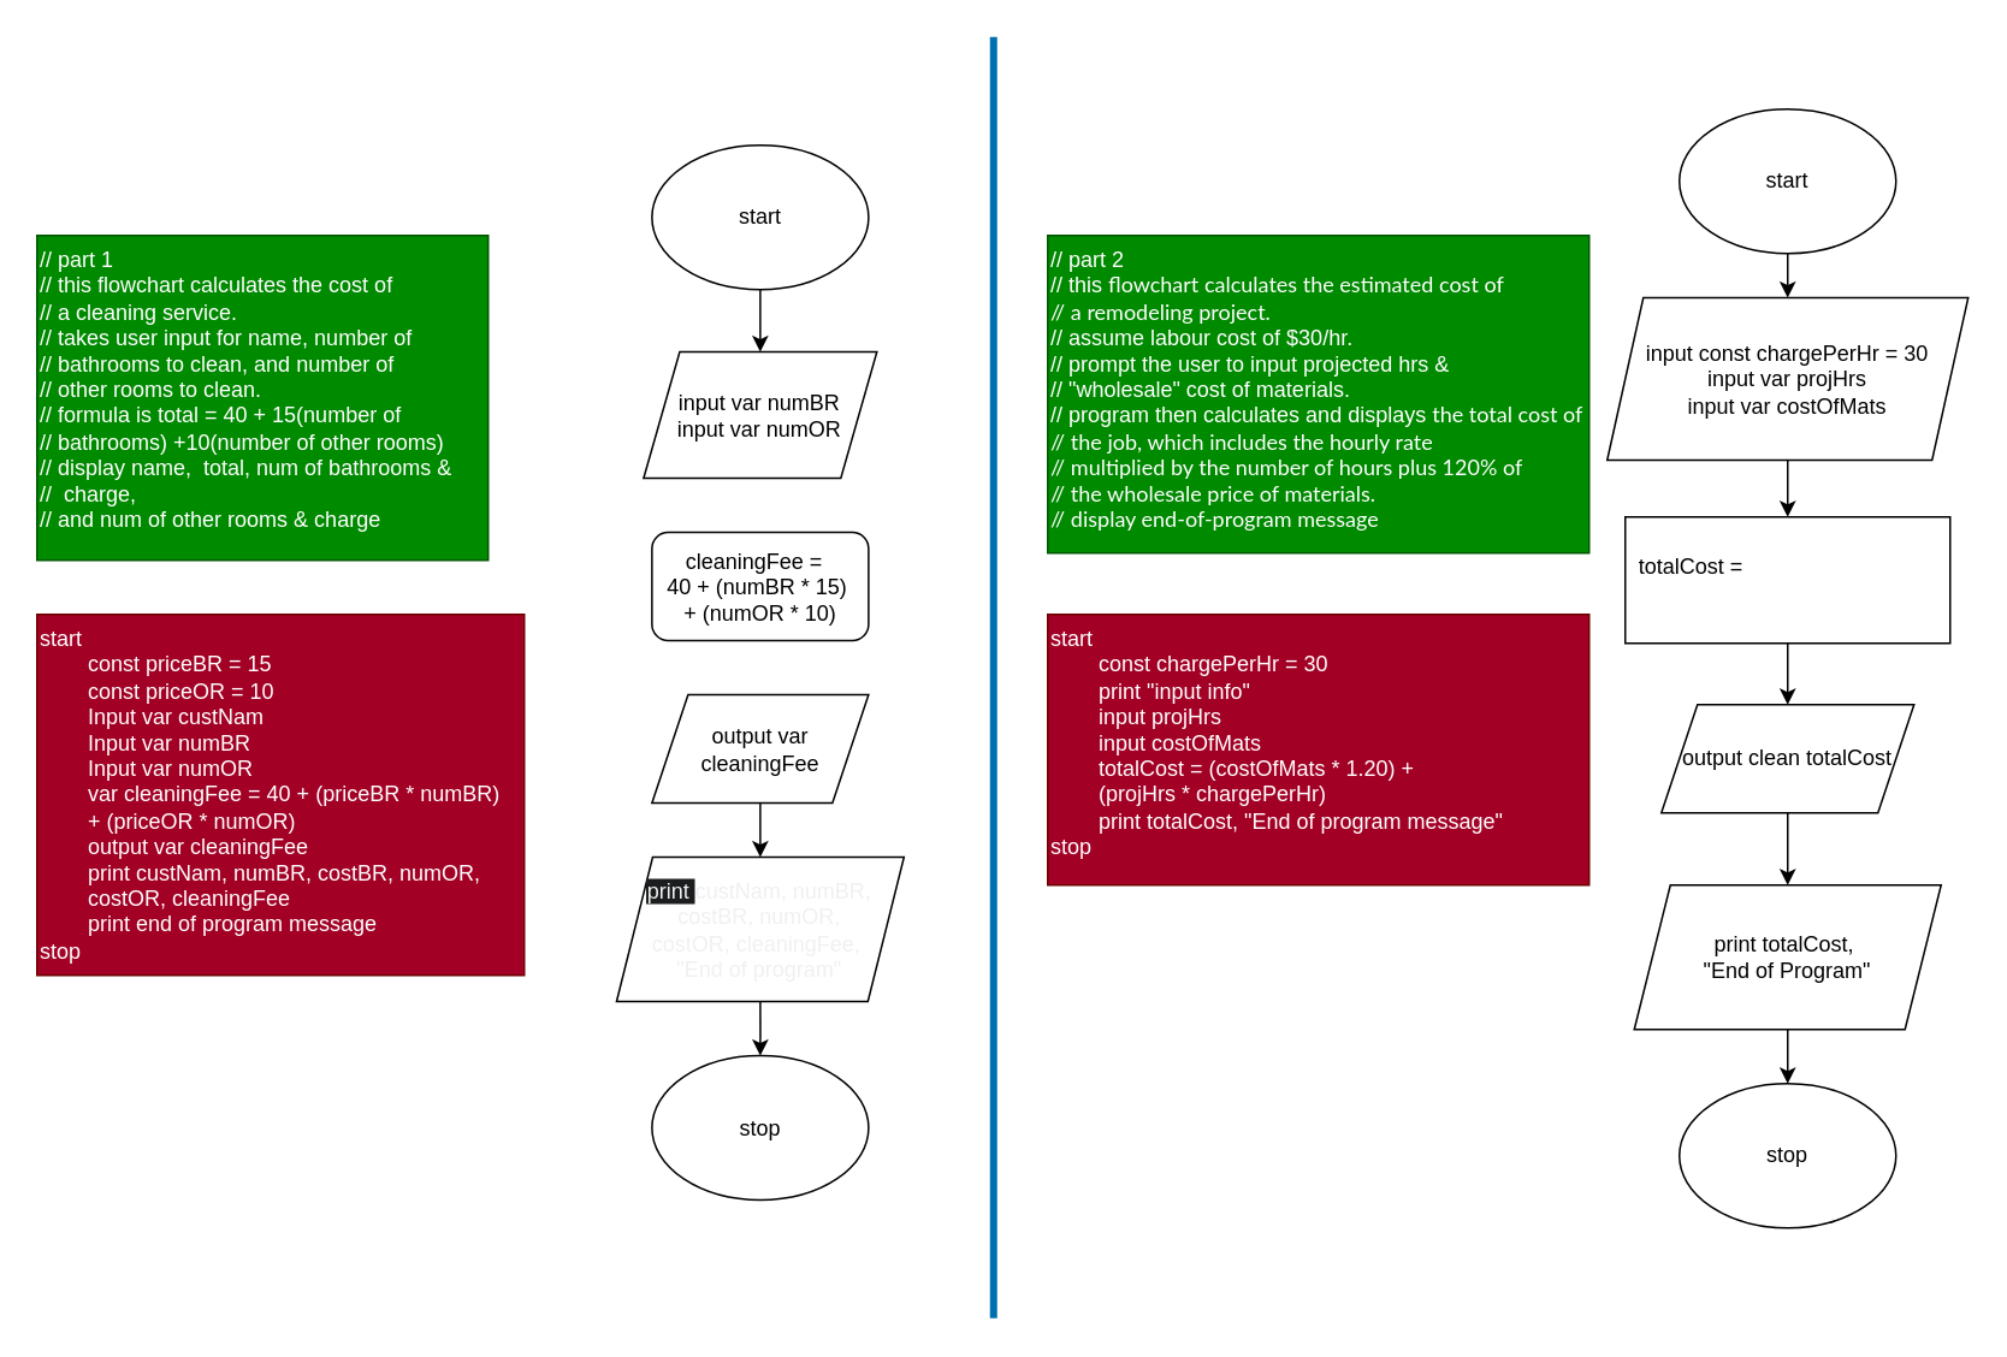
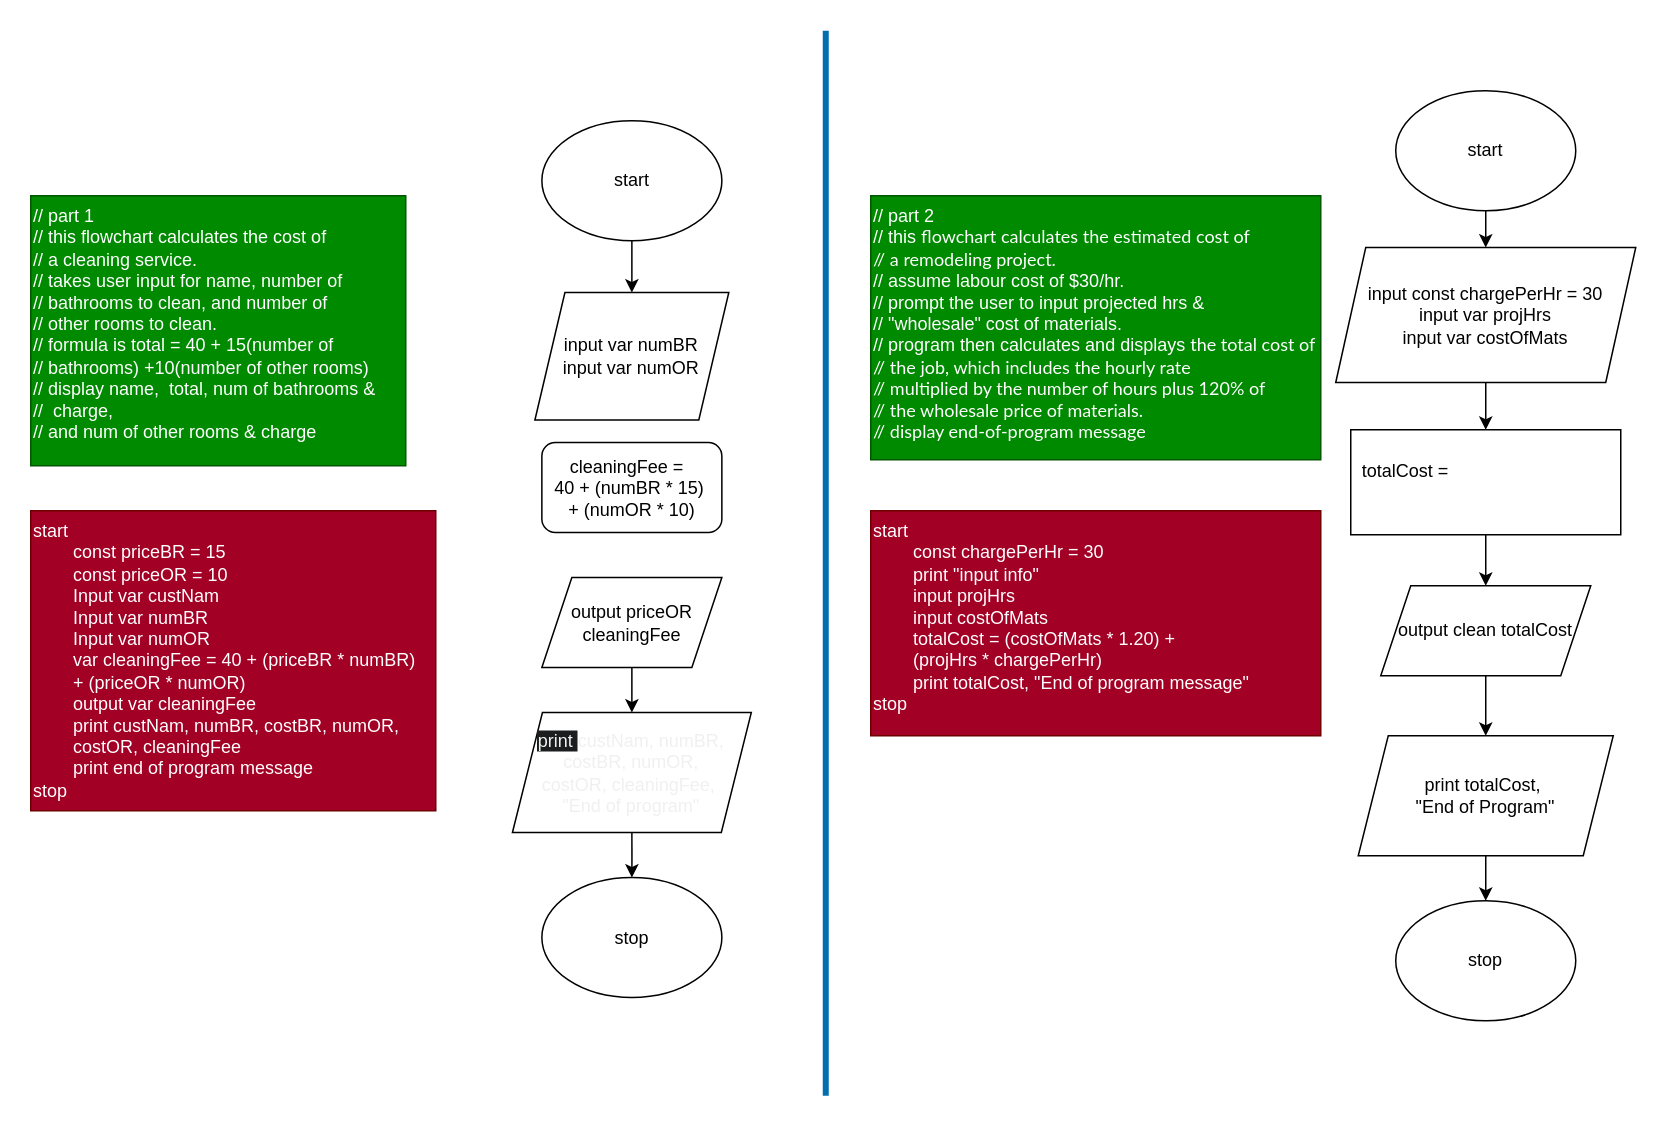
- <mxCell id="23" value="input var numBR&lt;div&gt;input var numOR&lt;/div&gt;" style="shape=parallelogram;perimeter=parallelogramPerimeter;whiteSpace=wrap;html=1;fixedSize=1;" vertex="1" parent="1"><mxGeometry x="356.11" y="194.5" width="129.26" height="70" as="geometry" /></mxCell>
+ <mxCell id="23" value="input var numBR&lt;div&gt;input var numOR&lt;/div&gt;" style="shape=parallelogram;perimeter=parallelogramPerimeter;whiteSpace=wrap;html=1;fixedSize=1;" vertex="1" parent="1"><mxGeometry x="356.11" y="194.5" width="129.26" height="85" as="geometry" /></mxCell>
- <mxCell id="6" value="output var cleaningFee" style="shape=parallelogram;perimeter=parallelogramPerimeter;whiteSpace=wrap;html=1;fixedSize=1;labelBackgroundColor=none;rounded=0;" parent="1" vertex="1"><mxGeometry x="360.74" y="384.5" width="120" height="60" as="geometry" /></mxCell>
+ <mxCell id="6" value="output priceOR cleaningFee" style="shape=parallelogram;perimeter=parallelogramPerimeter;whiteSpace=wrap;html=1;fixedSize=1;labelBackgroundColor=none;rounded=0;" parent="1" vertex="1"><mxGeometry x="360.74" y="384.5" width="120" height="60" as="geometry" /></mxCell>
